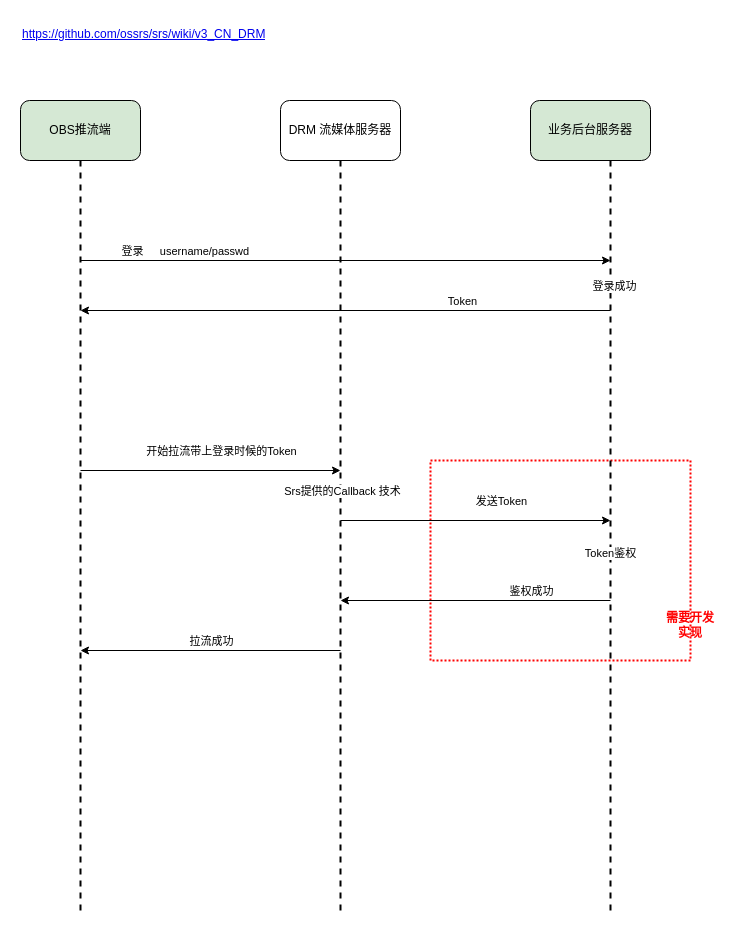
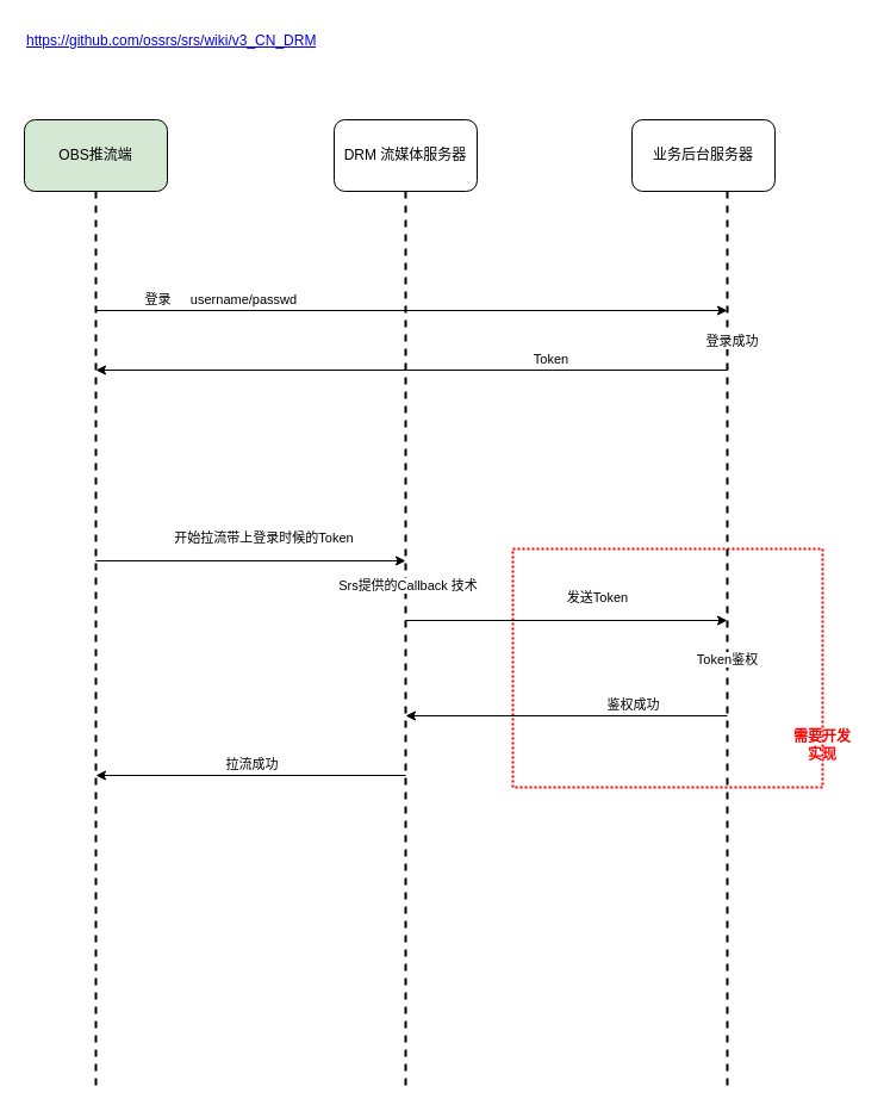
- <mxCell id="11" value="业务后台服务器" style="rounded=1;whiteSpace=wrap;html=1;fillColor=#d5e8d4;" vertex="1" parent="1"><mxGeometry x="530" y="100" width="120" height="60" as="geometry" /></mxCell>
+ <mxCell id="11" value="业务后台服务器" style="rounded=1;whiteSpace=wrap;html=1;" vertex="1" parent="1"><mxGeometry x="530" y="100" width="120" height="60" as="geometry" /></mxCell>
